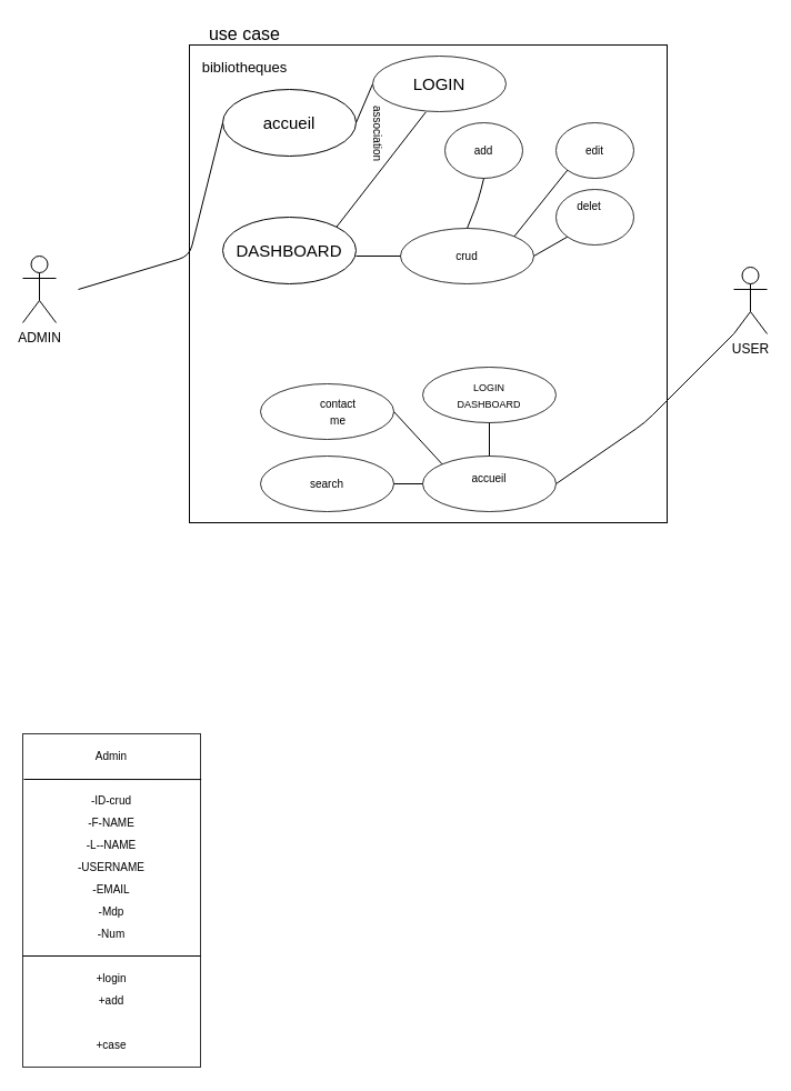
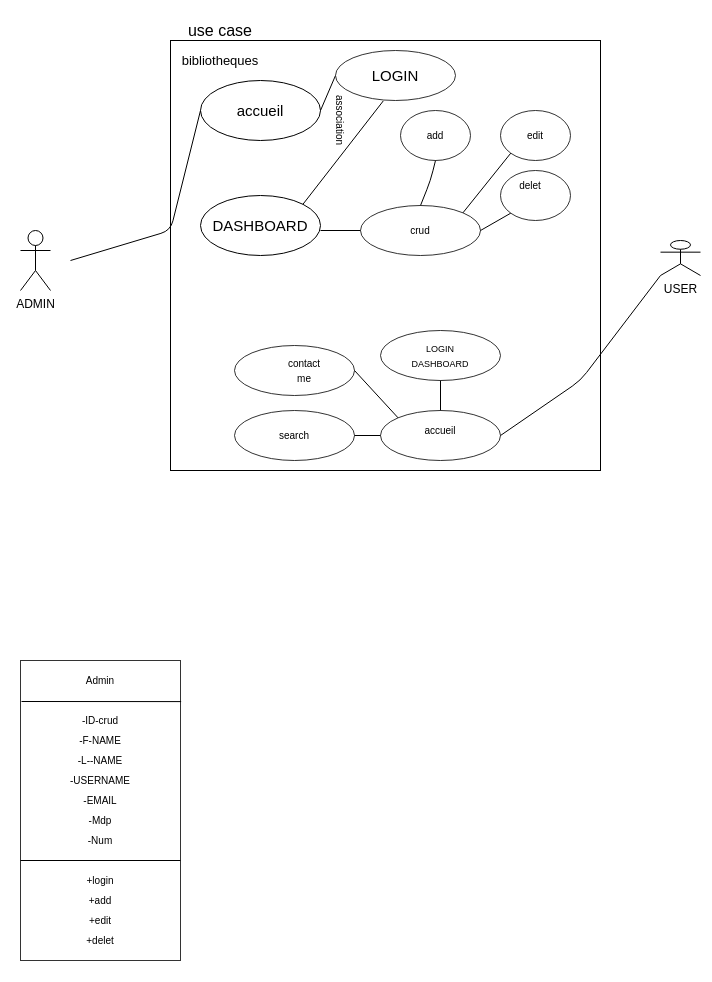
- <mxCell id="3" value="USER" style="shape=umlActor;verticalLabelPosition=bottom;verticalAlign=top;html=1;outlineConnect=0;" parent="1" vertex="1"><mxGeometry x="660" y="240" width="30" height="60" as="geometry" /></mxCell>
+ <mxCell id="3" value="USER" style="shape=umlActor;verticalLabelPosition=bottom;verticalAlign=top;html=1;outlineConnect=0;" parent="1" vertex="1"><mxGeometry x="660" y="240" width="40" height="35" as="geometry" /></mxCell>
+ <mxCell id="54" value="&lt;span style=&quot;font-size: 10px&quot;&gt;+edit&lt;/span&gt;" style="text;html=1;strokeColor=none;fillColor=none;align=center;verticalAlign=middle;whiteSpace=wrap;rounded=0;" vertex="1" parent="1"><mxGeometry x="65" y="910" width="70" height="20" as="geometry" /></mxCell>
- <mxCell id="55" value="&lt;span style=&quot;font-size: 10px&quot;&gt;+case&lt;/span&gt;" style="text;html=1;strokeColor=none;fillColor=none;align=center;verticalAlign=middle;whiteSpace=wrap;rounded=0;" vertex="1" parent="1"><mxGeometry x="65" y="930" width="70" height="20" as="geometry" /></mxCell>
+ <mxCell id="55" value="&lt;span style=&quot;font-size: 10px&quot;&gt;+delet&lt;/span&gt;" style="text;html=1;strokeColor=none;fillColor=none;align=center;verticalAlign=middle;whiteSpace=wrap;rounded=0;" vertex="1" parent="1"><mxGeometry x="65" y="930" width="70" height="20" as="geometry" /></mxCell>
